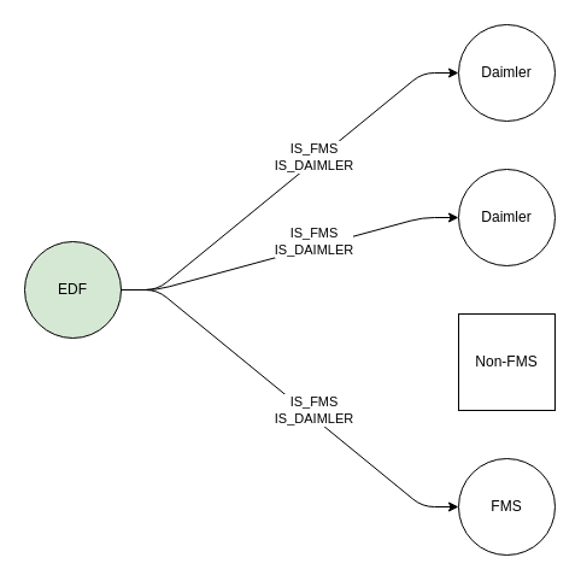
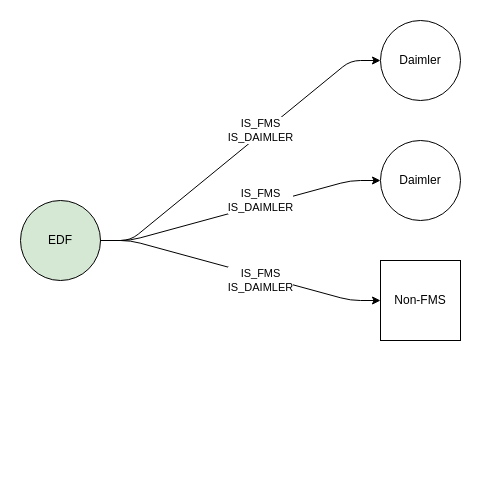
+ <mxCell id="9" value="IS_FMS&lt;br&gt;IS_DAIMLER" style="endArrow=classic;html=1;entryX=0;entryY=0.5;entryDx=0;entryDy=0;exitX=1;exitY=0.5;exitDx=0;exitDy=0;edgeStyle=entityRelationEdgeStyle;" parent="1" source="2" target="5" edge="1"><mxGeometry x="0.152" y="-4" width="50" height="50" relative="1" as="geometry"><mxPoint x="270" y="250" as="sourcePoint" /><mxPoint x="390" y="190" as="targetPoint" /><mxPoint as="offset" /></mxGeometry></mxCell>
- <mxCell id="6" value="IS_FMS&lt;br&gt;IS_DAIMLER" style="endArrow=classic;html=1;entryX=0;entryY=0.5;entryDx=0;entryDy=0;exitX=1;exitY=0.5;exitDx=0;exitDy=0;edgeStyle=entityRelationEdgeStyle;" parent="1" source="2" target="4" edge="1"><mxGeometry x="0.127" y="5" width="50" height="50" relative="1" as="geometry"><mxPoint x="80" y="420" as="sourcePoint" /><mxPoint x="130" y="370" as="targetPoint" /><mxPoint as="offset" /></mxGeometry></mxCell>
- <mxCell id="4" value="FMS" style="ellipse;whiteSpace=wrap;html=1;aspect=fixed;" parent="1" vertex="1"><mxGeometry x="380" y="380" width="80" height="80" as="geometry" /></mxCell>
